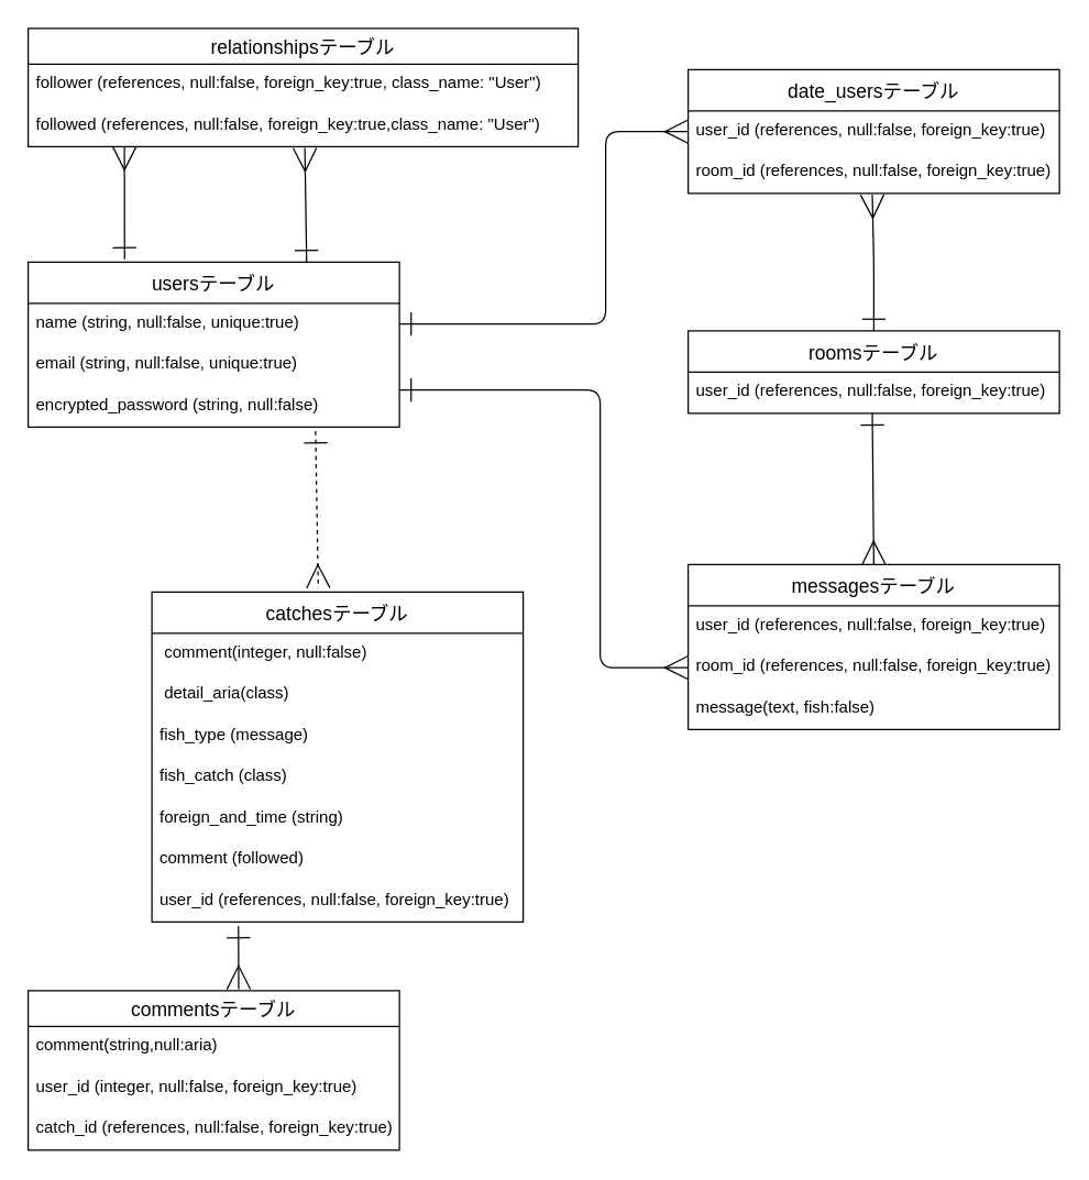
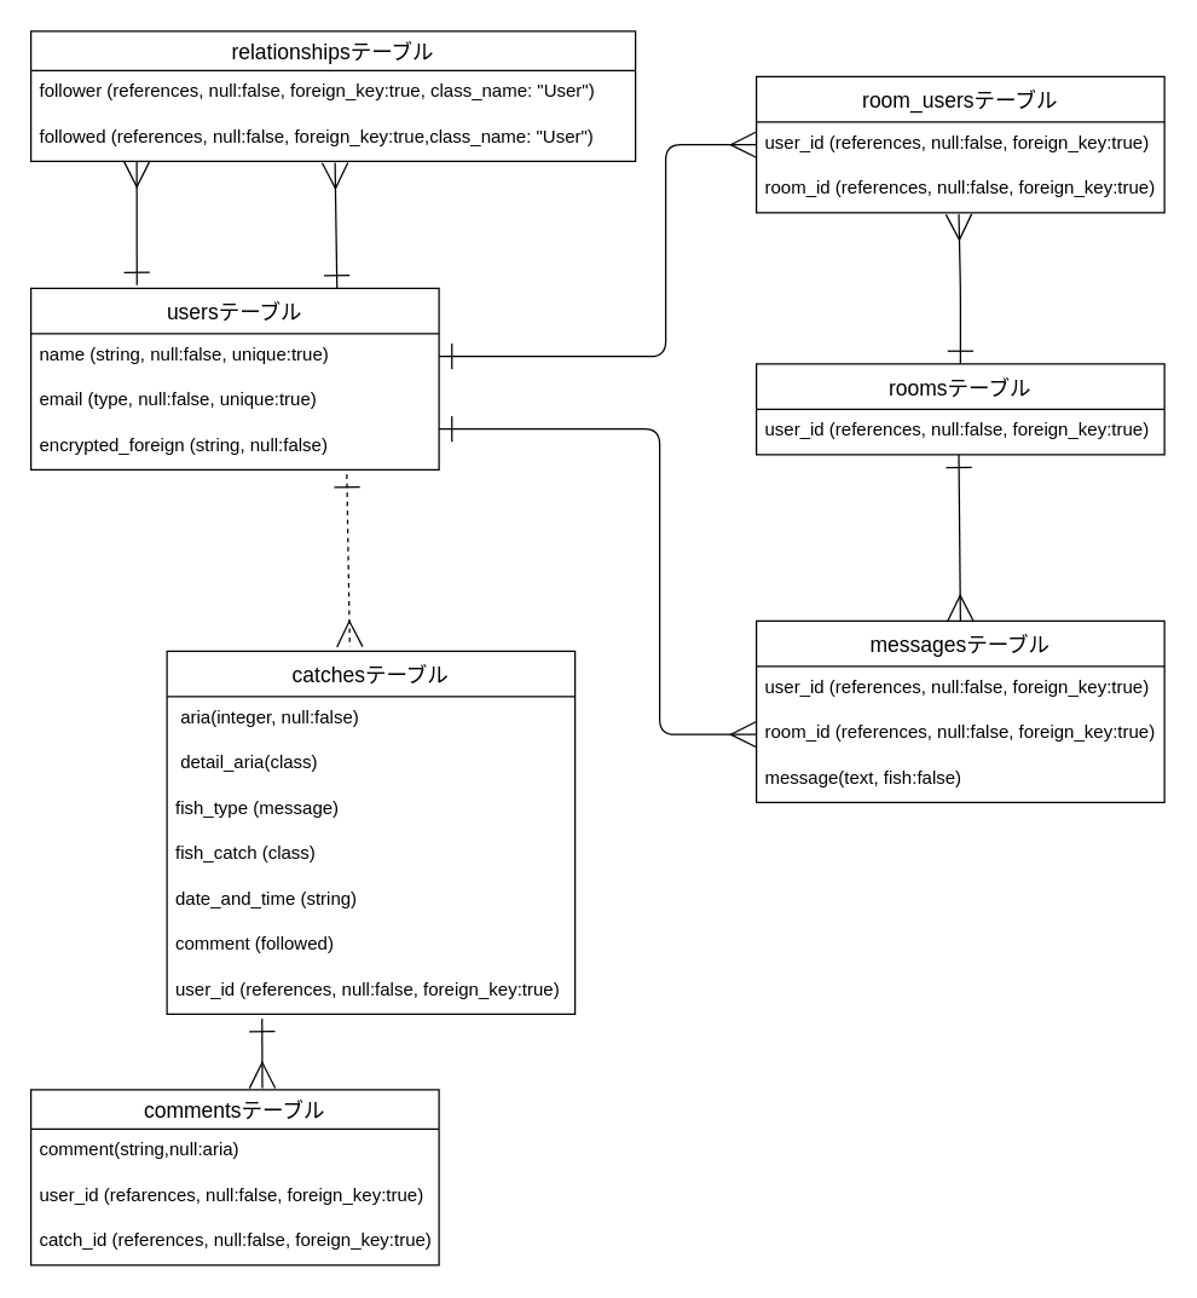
- <mxCell id="25" value="date_usersテーブル" style="swimlane;fontStyle=0;childLayout=stackLayout;horizontal=1;startSize=30;horizontalStack=0;resizeParent=1;resizeParentMax=0;resizeLast=0;collapsible=1;marginBottom=0;align=center;fontSize=14;" parent="1" vertex="1"><mxGeometry x="500" y="50" width="270" height="90" as="geometry" /></mxCell>
+ <mxCell id="25" value="room_usersテーブル" style="swimlane;fontStyle=0;childLayout=stackLayout;horizontal=1;startSize=30;horizontalStack=0;resizeParent=1;resizeParentMax=0;resizeLast=0;collapsible=1;marginBottom=0;align=center;fontSize=14;" parent="1" vertex="1"><mxGeometry x="500" y="50" width="270" height="90" as="geometry" /></mxCell>
- <mxCell id="4" value="email (string, null:false, unique:true)" style="text;strokeColor=none;fillColor=none;spacingLeft=4;spacingRight=4;overflow=hidden;rotatable=0;points=[[0,0.5],[1,0.5]];portConstraint=eastwest;fontSize=12;" parent="2" vertex="1"><mxGeometry y="60" width="270" height="30" as="geometry" /></mxCell>
+ <mxCell id="4" value="email (type, null:false, unique:true)" style="text;strokeColor=none;fillColor=none;spacingLeft=4;spacingRight=4;overflow=hidden;rotatable=0;points=[[0,0.5],[1,0.5]];portConstraint=eastwest;fontSize=12;" parent="2" vertex="1"><mxGeometry y="60" width="270" height="30" as="geometry" /></mxCell>
- <mxCell id="5" value="encrypted_password (string, null:false)" style="text;strokeColor=none;fillColor=none;spacingLeft=4;spacingRight=4;overflow=hidden;rotatable=0;points=[[0,0.5],[1,0.5]];portConstraint=eastwest;fontSize=12;" parent="2" vertex="1"><mxGeometry y="90" width="270" height="30" as="geometry" /></mxCell>
+ <mxCell id="5" value="encrypted_foreign (string, null:false)" style="text;strokeColor=none;fillColor=none;spacingLeft=4;spacingRight=4;overflow=hidden;rotatable=0;points=[[0,0.5],[1,0.5]];portConstraint=eastwest;fontSize=12;" parent="2" vertex="1"><mxGeometry y="90" width="270" height="30" as="geometry" /></mxCell>
- <mxCell id="7" value=" comment(integer, null:false)" style="text;strokeColor=none;fillColor=none;spacingLeft=4;spacingRight=4;overflow=hidden;rotatable=0;points=[[0,0.5],[1,0.5]];portConstraint=eastwest;fontSize=12;" parent="6" vertex="1"><mxGeometry y="30" width="270" height="30" as="geometry" /></mxCell>
+ <mxCell id="7" value=" aria(integer, null:false)" style="text;strokeColor=none;fillColor=none;spacingLeft=4;spacingRight=4;overflow=hidden;rotatable=0;points=[[0,0.5],[1,0.5]];portConstraint=eastwest;fontSize=12;" parent="6" vertex="1"><mxGeometry y="30" width="270" height="30" as="geometry" /></mxCell>
- <mxCell id="11" value="foreign_and_time (string)" style="text;strokeColor=none;fillColor=none;spacingLeft=4;spacingRight=4;overflow=hidden;rotatable=0;points=[[0,0.5],[1,0.5]];portConstraint=eastwest;fontSize=12;" parent="6" vertex="1"><mxGeometry y="150" width="270" height="30" as="geometry" /></mxCell>
+ <mxCell id="11" value="date_and_time (string)" style="text;strokeColor=none;fillColor=none;spacingLeft=4;spacingRight=4;overflow=hidden;rotatable=0;points=[[0,0.5],[1,0.5]];portConstraint=eastwest;fontSize=12;" parent="6" vertex="1"><mxGeometry y="150" width="270" height="30" as="geometry" /></mxCell>
- <mxCell id="17" value="user_id (integer, null:false, foreign_key:true)" style="text;strokeColor=none;fillColor=none;spacingLeft=4;spacingRight=4;overflow=hidden;rotatable=0;points=[[0,0.5],[1,0.5]];portConstraint=eastwest;fontSize=12;" parent="15" vertex="1"><mxGeometry y="56" width="270" height="30" as="geometry" /></mxCell>
+ <mxCell id="17" value="user_id (refarences, null:false, foreign_key:true)" style="text;strokeColor=none;fillColor=none;spacingLeft=4;spacingRight=4;overflow=hidden;rotatable=0;points=[[0,0.5],[1,0.5]];portConstraint=eastwest;fontSize=12;" parent="15" vertex="1"><mxGeometry y="56" width="270" height="30" as="geometry" /></mxCell>
